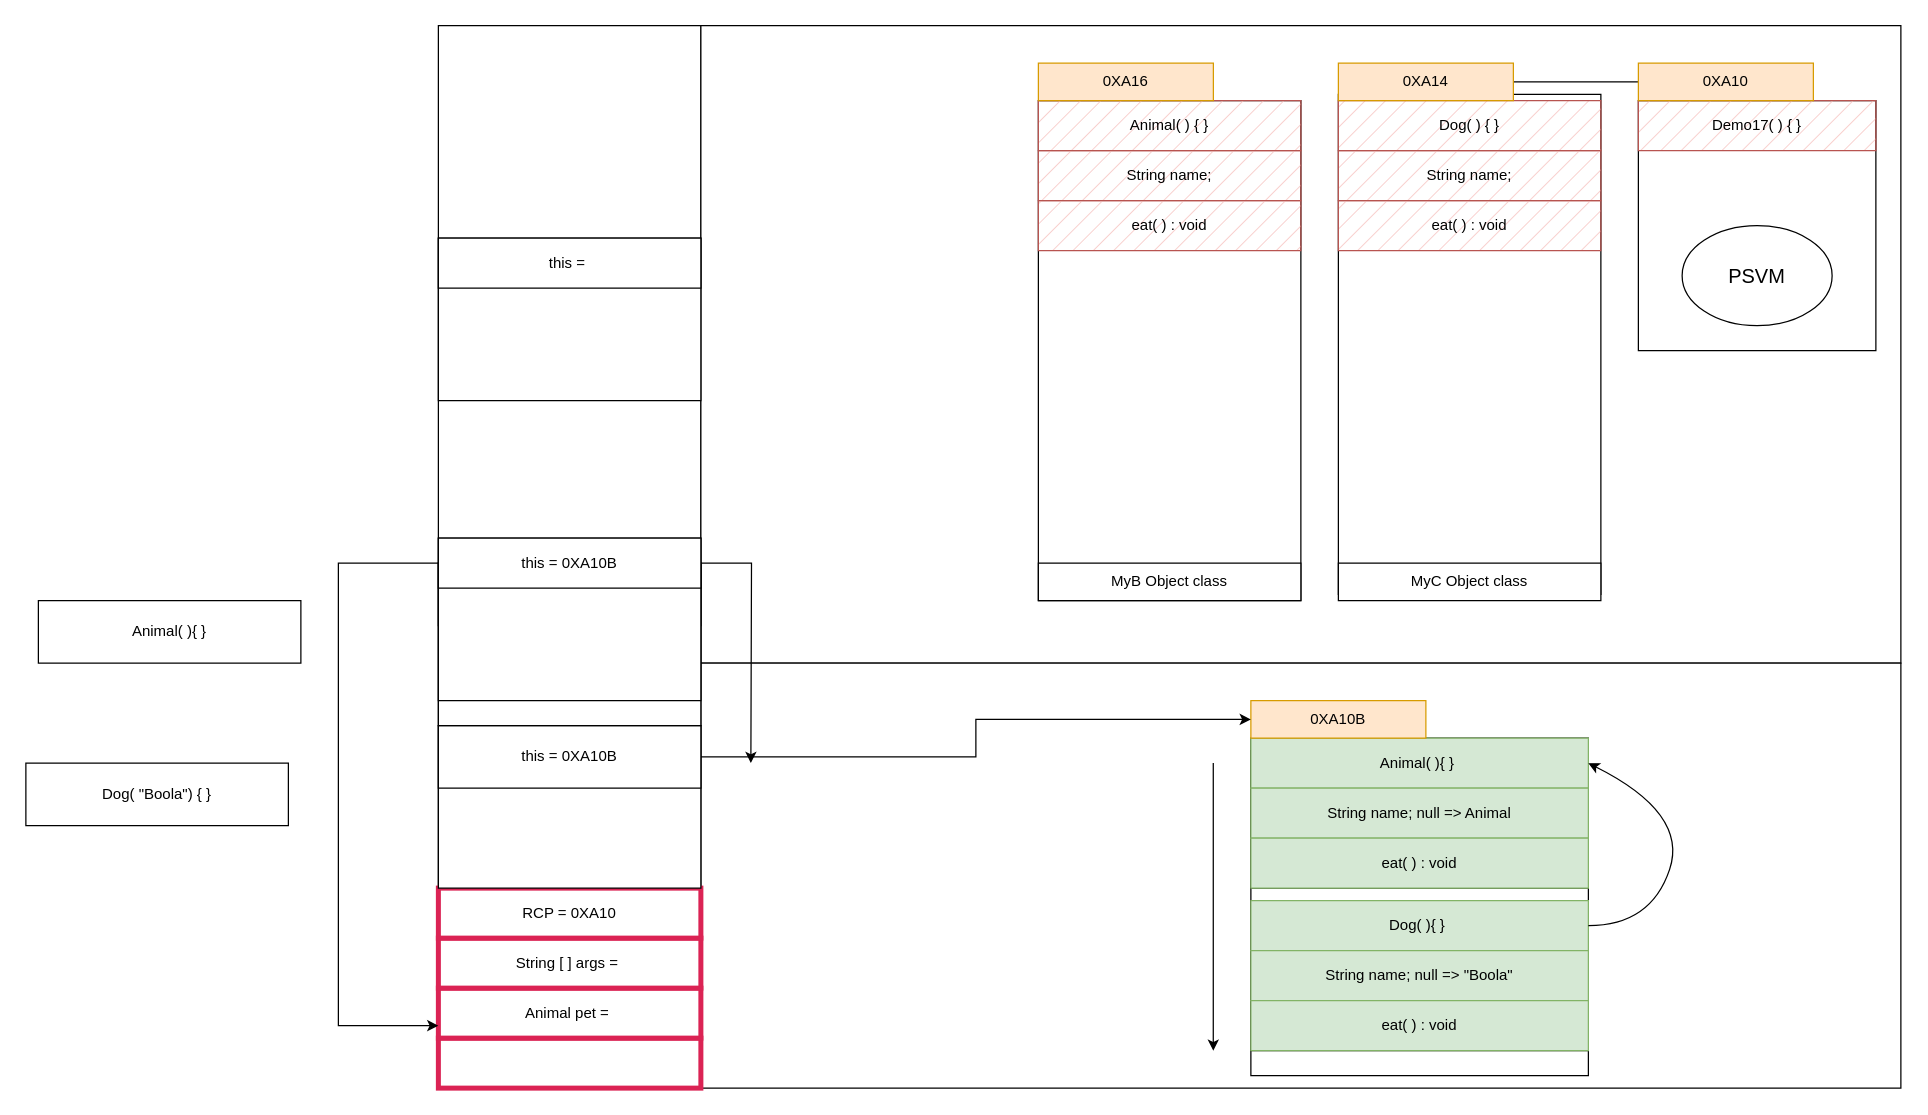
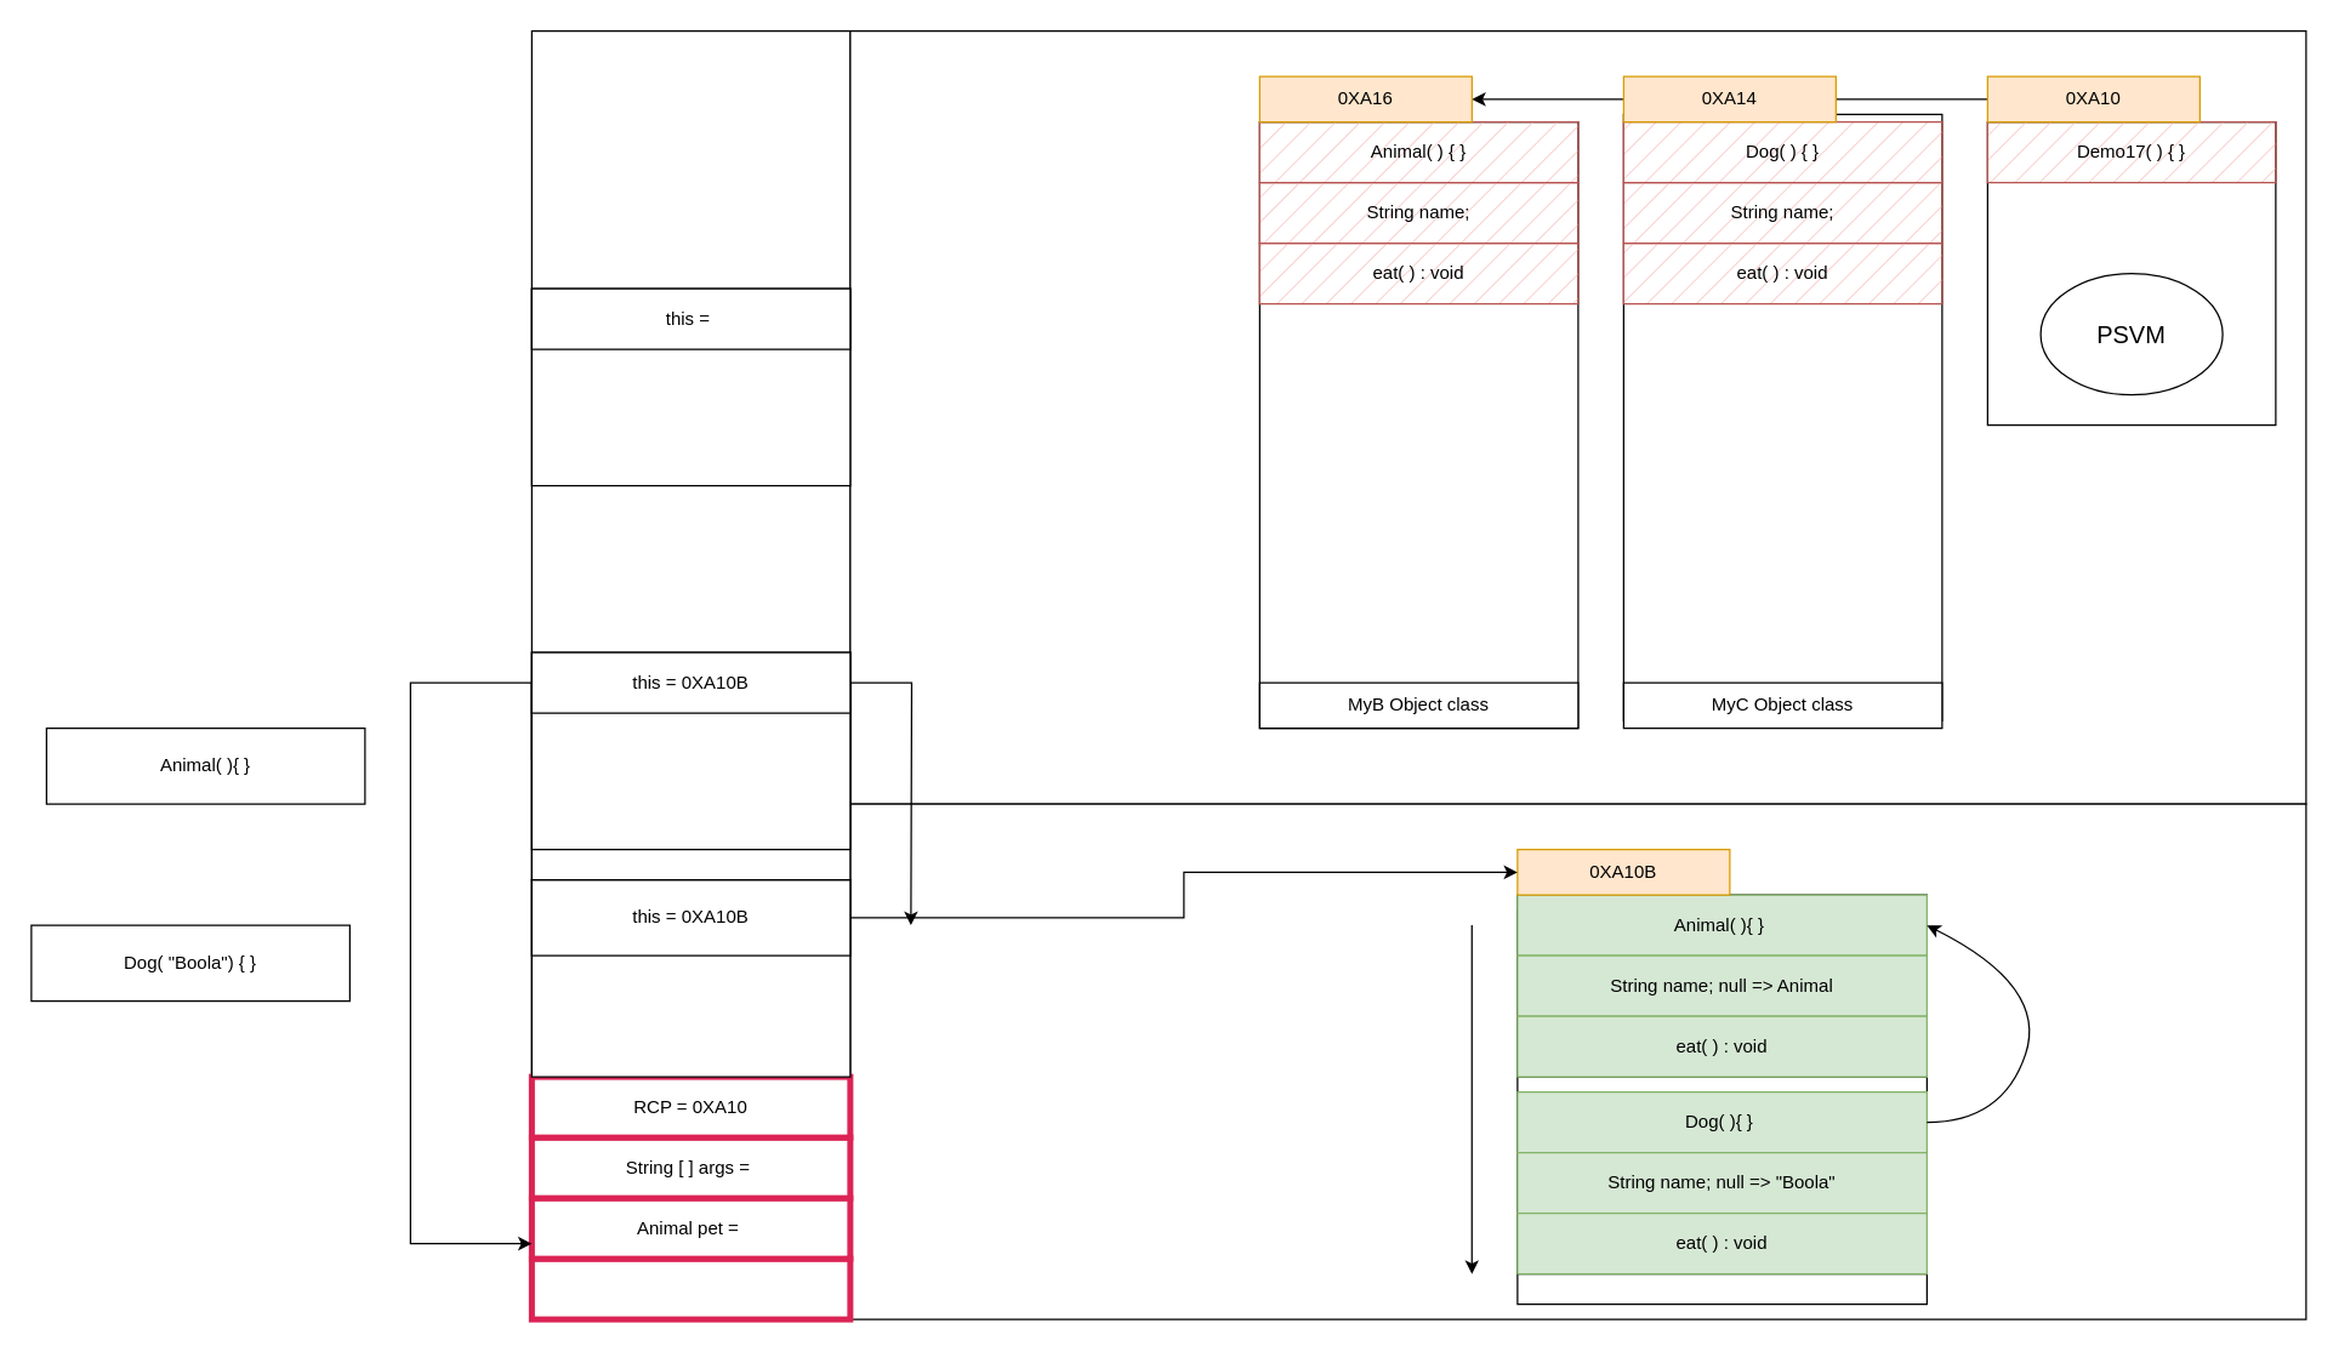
+ <mxCell id="18" style="edgeStyle=orthogonalEdgeStyle;rounded=0;orthogonalLoop=1;jettySize=auto;html=1;entryX=1;entryY=0.5;entryDx=0;entryDy=0;" edge="1" parent="1" source="19" target="20"><mxGeometry relative="1" as="geometry" /></mxCell>
